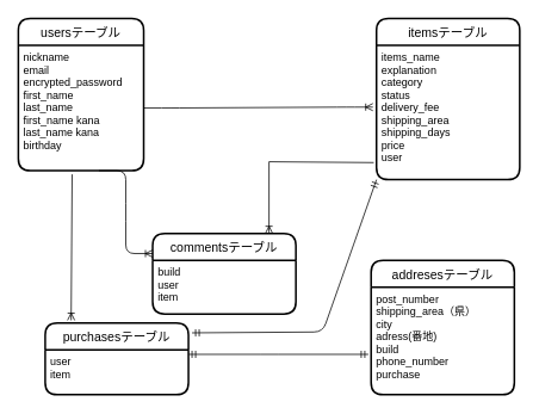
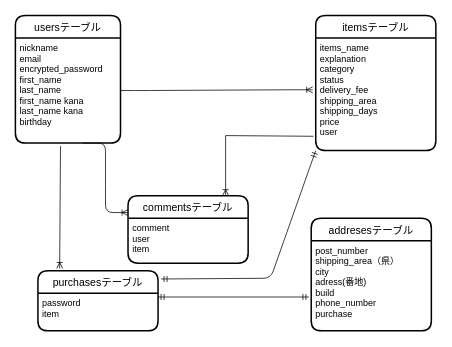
- <mxCell id="7" value="build&#10;user&#10;item" style="align=left;strokeColor=none;fillColor=none;spacingLeft=4;fontSize=12;verticalAlign=top;resizable=0;rotatable=0;part=1;" parent="6" vertex="1"><mxGeometry y="30" width="160" height="60" as="geometry" /></mxCell>
+ <mxCell id="7" value="comment&#10;user&#10;item" style="align=left;strokeColor=none;fillColor=none;spacingLeft=4;fontSize=12;verticalAlign=top;resizable=0;rotatable=0;part=1;" parent="6" vertex="1"><mxGeometry y="30" width="160" height="60" as="geometry" /></mxCell>
- <mxCell id="18" value="user&#10;item" style="align=left;strokeColor=none;fillColor=none;spacingLeft=4;fontSize=12;verticalAlign=top;resizable=0;rotatable=0;part=1;" parent="17" vertex="1"><mxGeometry y="30" width="160" height="50" as="geometry" /></mxCell>
+ <mxCell id="18" value="password&#10;item" style="align=left;strokeColor=none;fillColor=none;spacingLeft=4;fontSize=12;verticalAlign=top;resizable=0;rotatable=0;part=1;" parent="17" vertex="1"><mxGeometry y="30" width="160" height="50" as="geometry" /></mxCell>
